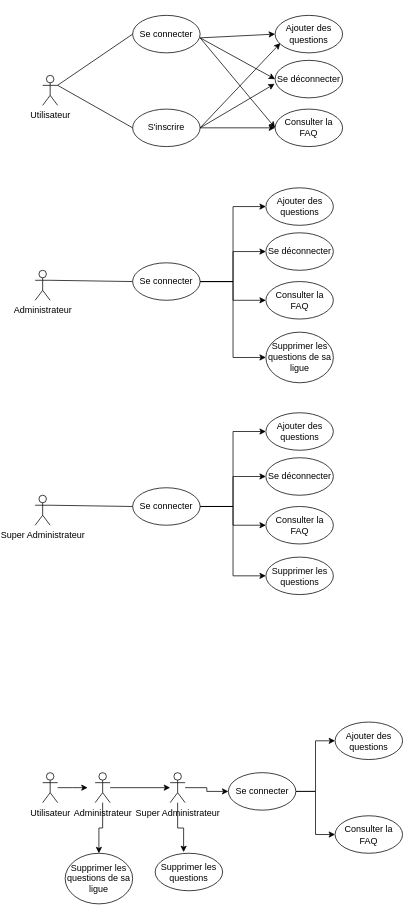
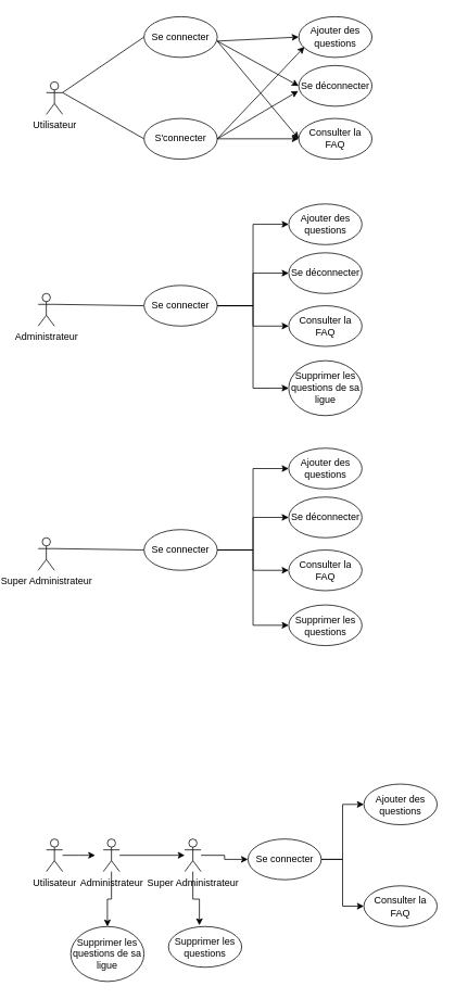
- <mxCell id="4" value="S'inscrire" style="ellipse;whiteSpace=wrap;html=1;" vertex="1" parent="1"><mxGeometry x="150" y="145" width="90" height="50" as="geometry" /></mxCell>
+ <mxCell id="4" value="S'connecter" style="ellipse;whiteSpace=wrap;html=1;" vertex="1" parent="1"><mxGeometry x="150" y="145" width="90" height="50" as="geometry" /></mxCell>
